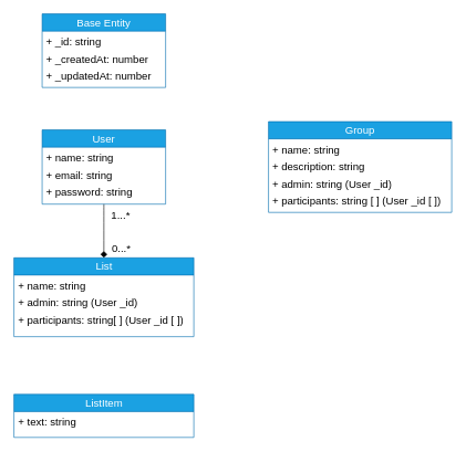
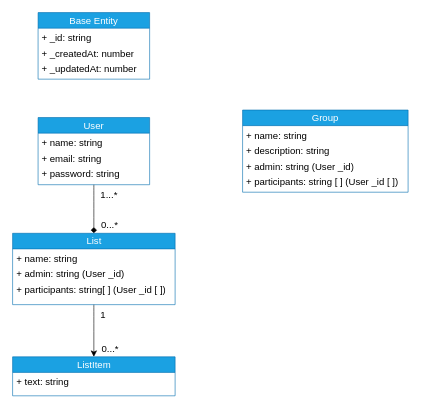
+ <mxCell id="13" style="edgeStyle=none;curved=1;rounded=0;orthogonalLoop=1;jettySize=auto;html=1;fontSize=12;startSize=8;endSize=8;" edge="1" parent="1" source="16" target="20"><mxGeometry relative="1" as="geometry" /></mxCell>
+ <mxCell id="14" value="1" style="edgeLabel;html=1;align=center;verticalAlign=middle;resizable=0;points=[];fontSize=16;" vertex="1" connectable="0" parent="13"><mxGeometry x="-0.736" relative="1" as="geometry"><mxPoint x="14" y="4" as="offset" /></mxGeometry></mxCell>
+ <mxCell id="15" value="0...*" style="edgeLabel;html=1;align=center;verticalAlign=middle;resizable=0;points=[];fontSize=16;" vertex="1" connectable="0" parent="13"><mxGeometry x="0.362" y="-1" relative="1" as="geometry"><mxPoint x="27" y="13" as="offset" /></mxGeometry></mxCell>
